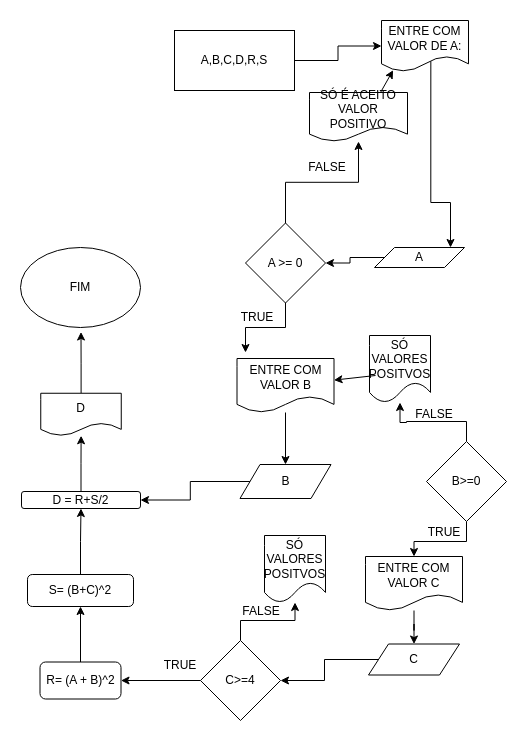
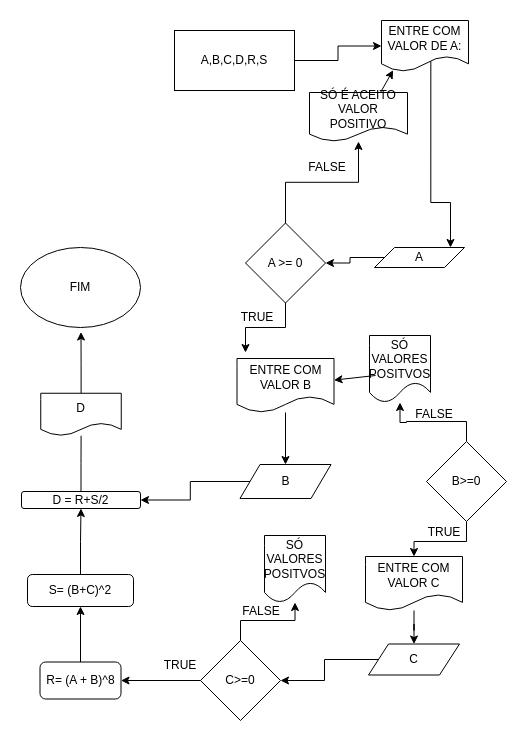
- <mxCell id="40" value="" style="edgeStyle=orthogonalEdgeStyle;rounded=0;orthogonalLoop=1;jettySize=auto;html=1;" parent="1" source="41" target="43" edge="1"><mxGeometry relative="1" as="geometry" /></mxCell>
+ <mxCell id="40" value="" style="edgeStyle=orthogonalEdgeStyle;rounded=0;orthogonalLoop=1;jettySize=auto;html=1;endArrow=none;" parent="1" source="41" target="43" edge="1"><mxGeometry relative="1" as="geometry" /></mxCell>
- <mxCell id="36" value="R= (A + B)^2" style="rounded=1;whiteSpace=wrap;html=1;shadow=0;" parent="1" vertex="1"><mxGeometry x="39.5" y="661.5" width="81" height="37" as="geometry" /></mxCell>
+ <mxCell id="36" value="R= (A + B)^8" style="rounded=1;whiteSpace=wrap;html=1;shadow=0;" parent="1" vertex="1"><mxGeometry x="39.5" y="661.5" width="81" height="37" as="geometry" /></mxCell>
- <mxCell id="31" value="C&amp;gt;=4" style="rhombus;whiteSpace=wrap;html=1;shadow=0;" parent="1" vertex="1"><mxGeometry x="200" y="640" width="80" height="80" as="geometry" /></mxCell>
+ <mxCell id="31" value="C&amp;gt;=0" style="rhombus;whiteSpace=wrap;html=1;shadow=0;" parent="1" vertex="1"><mxGeometry x="200" y="640" width="80" height="80" as="geometry" /></mxCell>
